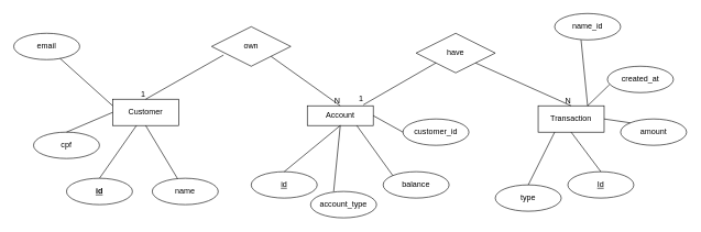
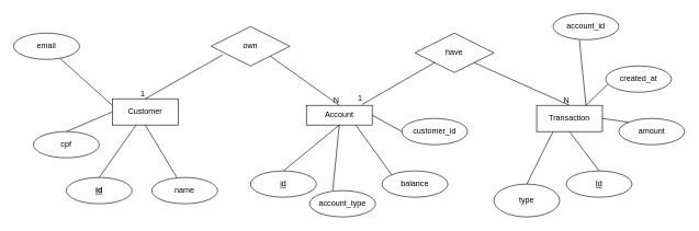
- <mxCell id="37" value="name_id" style="ellipse;whiteSpace=wrap;html=1;align=center;" vertex="1" parent="1"><mxGeometry x="840" y="20" width="100" height="40" as="geometry" /></mxCell>
+ <mxCell id="37" value="account_id" style="ellipse;whiteSpace=wrap;html=1;align=center;" vertex="1" parent="1"><mxGeometry x="840" y="20" width="100" height="40" as="geometry" /></mxCell>
- <mxCell id="31" value="type" style="ellipse;whiteSpace=wrap;html=1;align=center;" vertex="1" parent="1"><mxGeometry x="750" y="280" width="100" height="40" as="geometry" /></mxCell>
+ <mxCell id="31" value="type" style="ellipse;whiteSpace=wrap;html=1;align=center;" vertex="1" parent="1"><mxGeometry x="750" y="280" width="100" height="50" as="geometry" /></mxCell>
